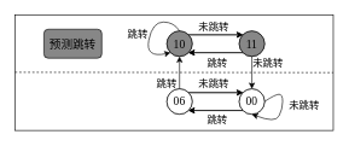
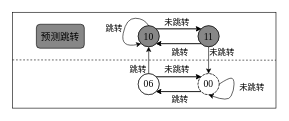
- <mxCell id="26" value="&lt;font face=&quot;霞鹜文楷&quot;&gt;00&lt;br&gt;&lt;/font&gt;" style="ellipse;whiteSpace=wrap;html=1;aspect=fixed;fontSize=16;fillColor=#ffffff;" vertex="1" parent="1"><mxGeometry x="330" y="122.5" width="35" height="35" as="geometry" /></mxCell>
+ <mxCell id="26" value="&lt;font face=&quot;霞鹜文楷&quot;&gt;00&lt;br&gt;&lt;/font&gt;" style="ellipse;whiteSpace=wrap;html=1;aspect=fixed;fontSize=16;fillColor=#ffffff;dashed=1;" vertex="1" parent="1"><mxGeometry x="330" y="122.5" width="35" height="35" as="geometry" /></mxCell>
